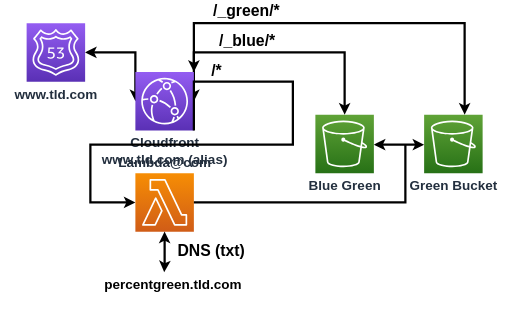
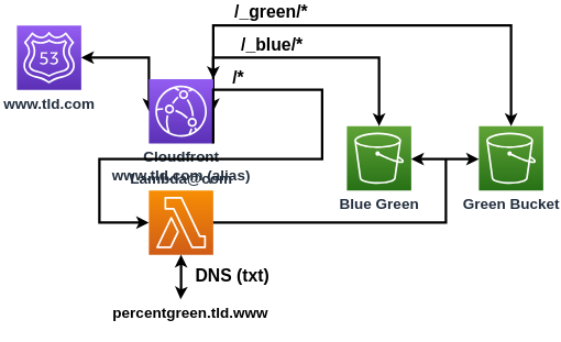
- <mxCell id="5" value="www.tld.com" style="sketch=0;points=[[0,0,0],[0.25,0,0],[0.5,0,0],[0.75,0,0],[1,0,0],[0,1,0],[0.25,1,0],[0.5,1,0],[0.75,1,0],[1,1,0],[0,0.25,0],[0,0.5,0],[0,0.75,0],[1,0.25,0],[1,0.5,0],[1,0.75,0]];outlineConnect=0;fontColor=#232F3E;gradientColor=#945DF2;gradientDirection=north;fillColor=#5A30B5;strokeColor=#ffffff;dashed=0;verticalLabelPosition=bottom;verticalAlign=top;align=center;html=1;fontSize=18;fontStyle=1;aspect=fixed;shape=mxgraph.aws4.resourceIcon;resIcon=mxgraph.aws4.route_53;" parent="1" vertex="1"><mxGeometry x="35" y="20" width="78" height="78" as="geometry" /></mxCell>
+ <mxCell id="5" value="www.tld.com" style="sketch=0;points=[[0,0,0],[0.25,0,0],[0.5,0,0],[0.75,0,0],[1,0,0],[0,1,0],[0.25,1,0],[0.5,1,0],[0.75,1,0],[1,1,0],[0,0.25,0],[0,0.5,0],[0,0.75,0],[1,0.25,0],[1,0.5,0],[1,0.75,0]];outlineConnect=0;fontColor=#232F3E;gradientColor=#945DF2;gradientDirection=north;fillColor=#5A30B5;strokeColor=#ffffff;dashed=0;verticalLabelPosition=bottom;verticalAlign=top;align=center;html=1;fontSize=18;fontStyle=1;aspect=fixed;shape=mxgraph.aws4.resourceIcon;resIcon=mxgraph.aws4.route_53;" parent="1" vertex="1"><mxGeometry x="20" y="20" width="78" height="78" as="geometry" /></mxCell>
- <mxCell id="6" value="Green Bucket" style="outlineConnect=0;fontColor=#232F3E;gradientColor=#60A337;gradientDirection=north;fillColor=#277116;strokeColor=#ffffff;dashed=0;verticalLabelPosition=bottom;verticalAlign=top;align=center;html=1;fontSize=18;fontStyle=1;aspect=fixed;shape=mxgraph.aws4.resourceIcon;resIcon=mxgraph.aws4.s3;labelBackgroundColor=#ffffff;" parent="1" vertex="1"><mxGeometry x="565" y="142" width="78" height="78" as="geometry" /></mxCell>
+ <mxCell id="6" value="Green Bucket" style="outlineConnect=0;fontColor=#232F3E;gradientColor=#60A337;gradientDirection=north;fillColor=#277116;strokeColor=#ffffff;dashed=0;verticalLabelPosition=bottom;verticalAlign=top;align=center;html=1;fontSize=18;fontStyle=1;aspect=fixed;shape=mxgraph.aws4.resourceIcon;resIcon=mxgraph.aws4.s3;labelBackgroundColor=#ffffff;" parent="1" vertex="1"><mxGeometry x="580" y="142" width="78" height="78" as="geometry" /></mxCell>
- <mxCell id="14" value="&lt;b&gt;&lt;font style=&quot;font-size: 18px&quot;&gt;percentgreen.tld.com&lt;/font&gt;&lt;/b&gt;" style="text;html=1;align=center;verticalAlign=middle;resizable=0;points=[];autosize=1;strokeColor=none;fillColor=none;fontSize=21;" vertex="1" parent="1"><mxGeometry x="130" y="352" width="200" height="30" as="geometry" /></mxCell>
+ <mxCell id="14" value="&lt;b&gt;&lt;font style=&quot;font-size: 18px&quot;&gt;percentgreen.tld.www&lt;/font&gt;&lt;/b&gt;" style="text;html=1;align=center;verticalAlign=middle;resizable=0;points=[];autosize=1;strokeColor=none;fillColor=none;fontSize=21;" vertex="1" parent="1"><mxGeometry x="130" y="352" width="200" height="30" as="geometry" /></mxCell>
